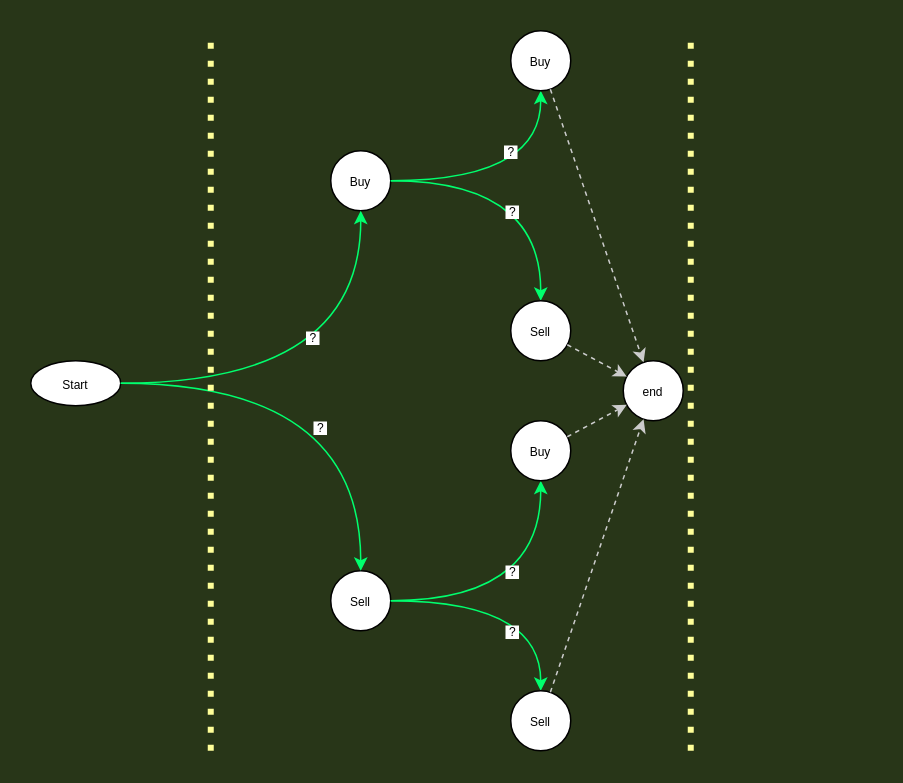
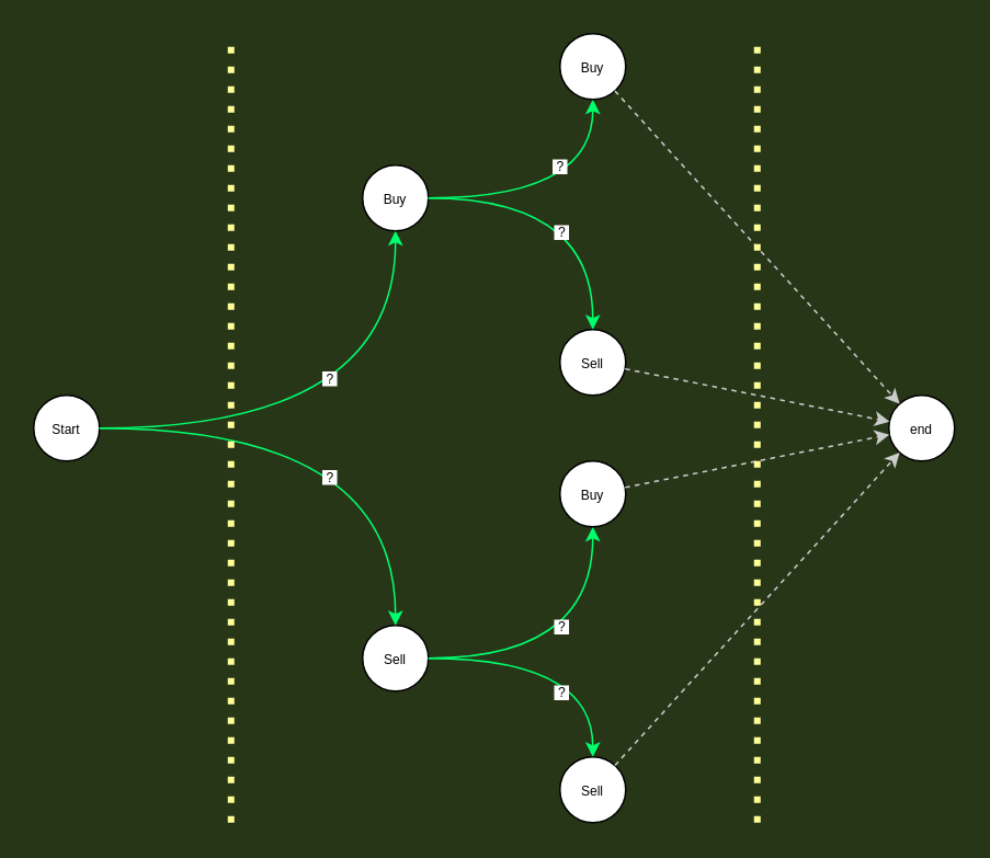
- <mxCell id="2" value="&lt;font style=&quot;font-size: 8px;&quot;&gt;Start&lt;/font&gt;" style="ellipse;whiteSpace=wrap;html=1;aspect=fixed;" vertex="1" parent="1"><mxGeometry x="20" y="240" width="60" height="30" as="geometry" /></mxCell>
+ <mxCell id="2" value="&lt;font style=&quot;font-size: 8px;&quot;&gt;Start&lt;/font&gt;" style="ellipse;whiteSpace=wrap;html=1;aspect=fixed;" vertex="1" parent="1"><mxGeometry x="20" y="240" width="40" height="40" as="geometry" /></mxCell>
- <mxCell id="16" value="&lt;font style=&quot;font-size: 8px;&quot;&gt;end&lt;/font&gt;" style="ellipse;whiteSpace=wrap;html=1;aspect=fixed;container=0;" vertex="1" parent="1"><mxGeometry x="415" y="240" width="40" height="40" as="geometry" /></mxCell>
+ <mxCell id="16" value="&lt;font style=&quot;font-size: 8px;&quot;&gt;end&lt;/font&gt;" style="ellipse;whiteSpace=wrap;html=1;aspect=fixed;container=0;" vertex="1" parent="1"><mxGeometry x="540" y="240" width="40" height="40" as="geometry" /></mxCell>
